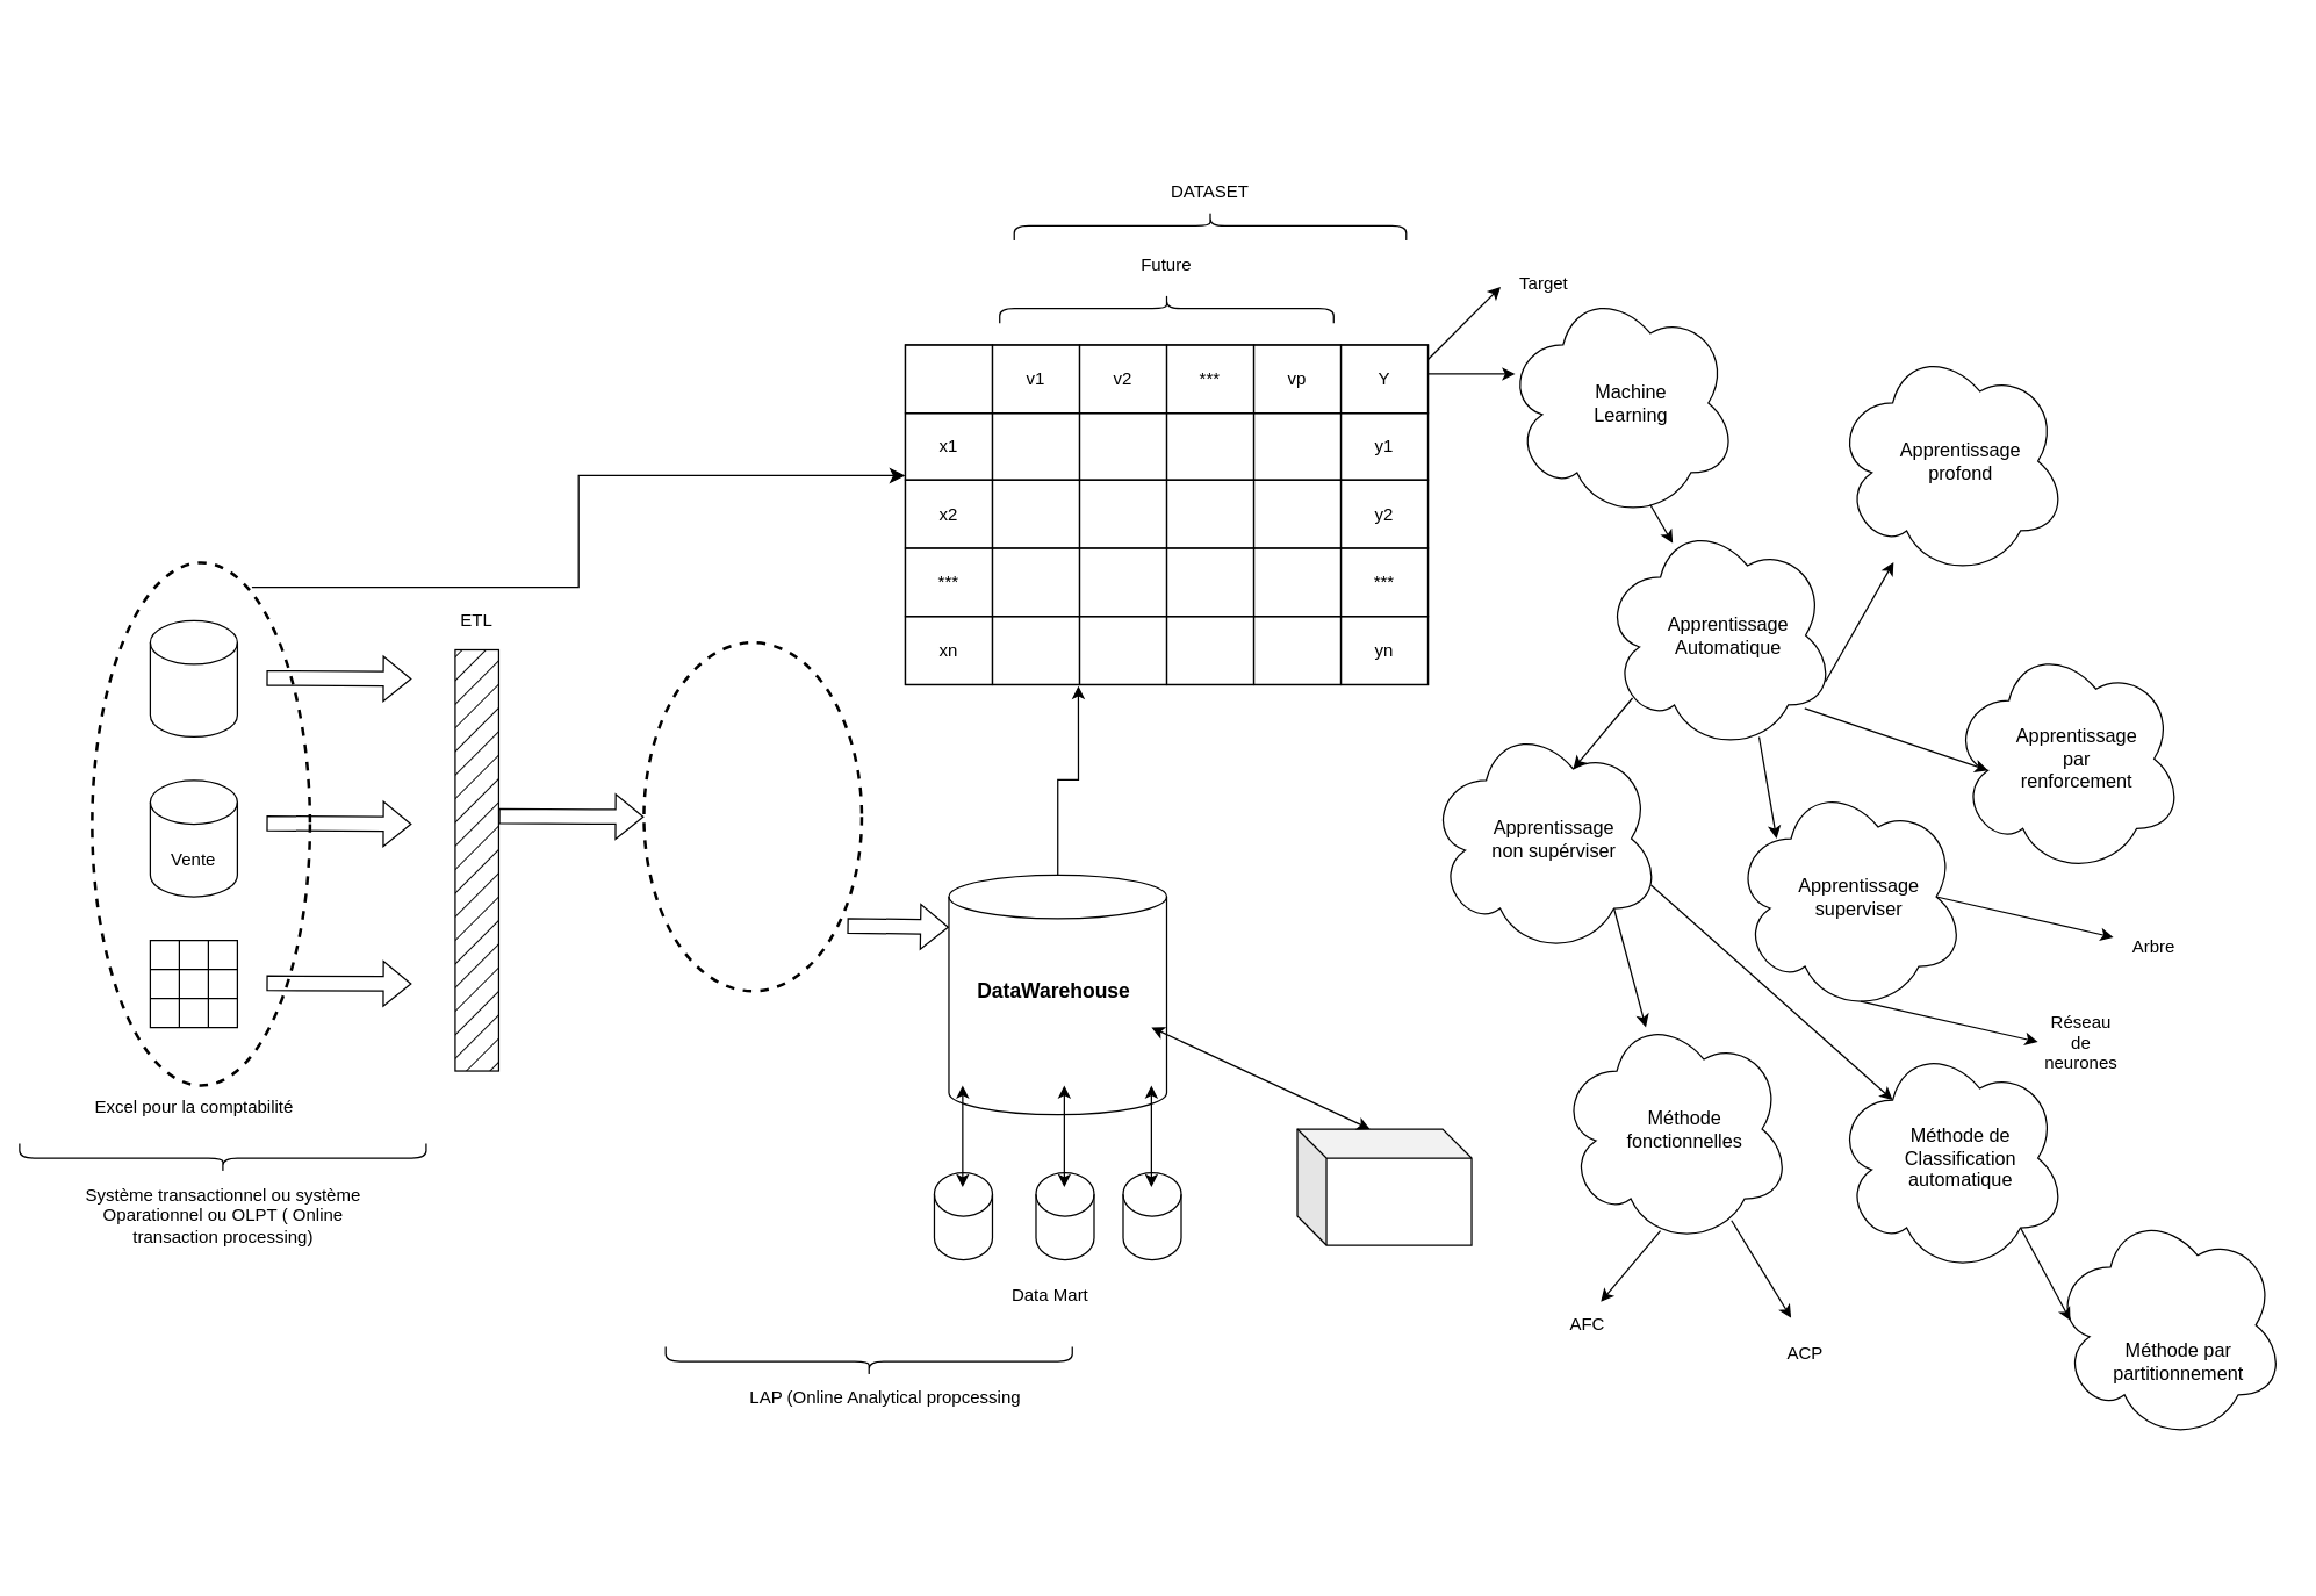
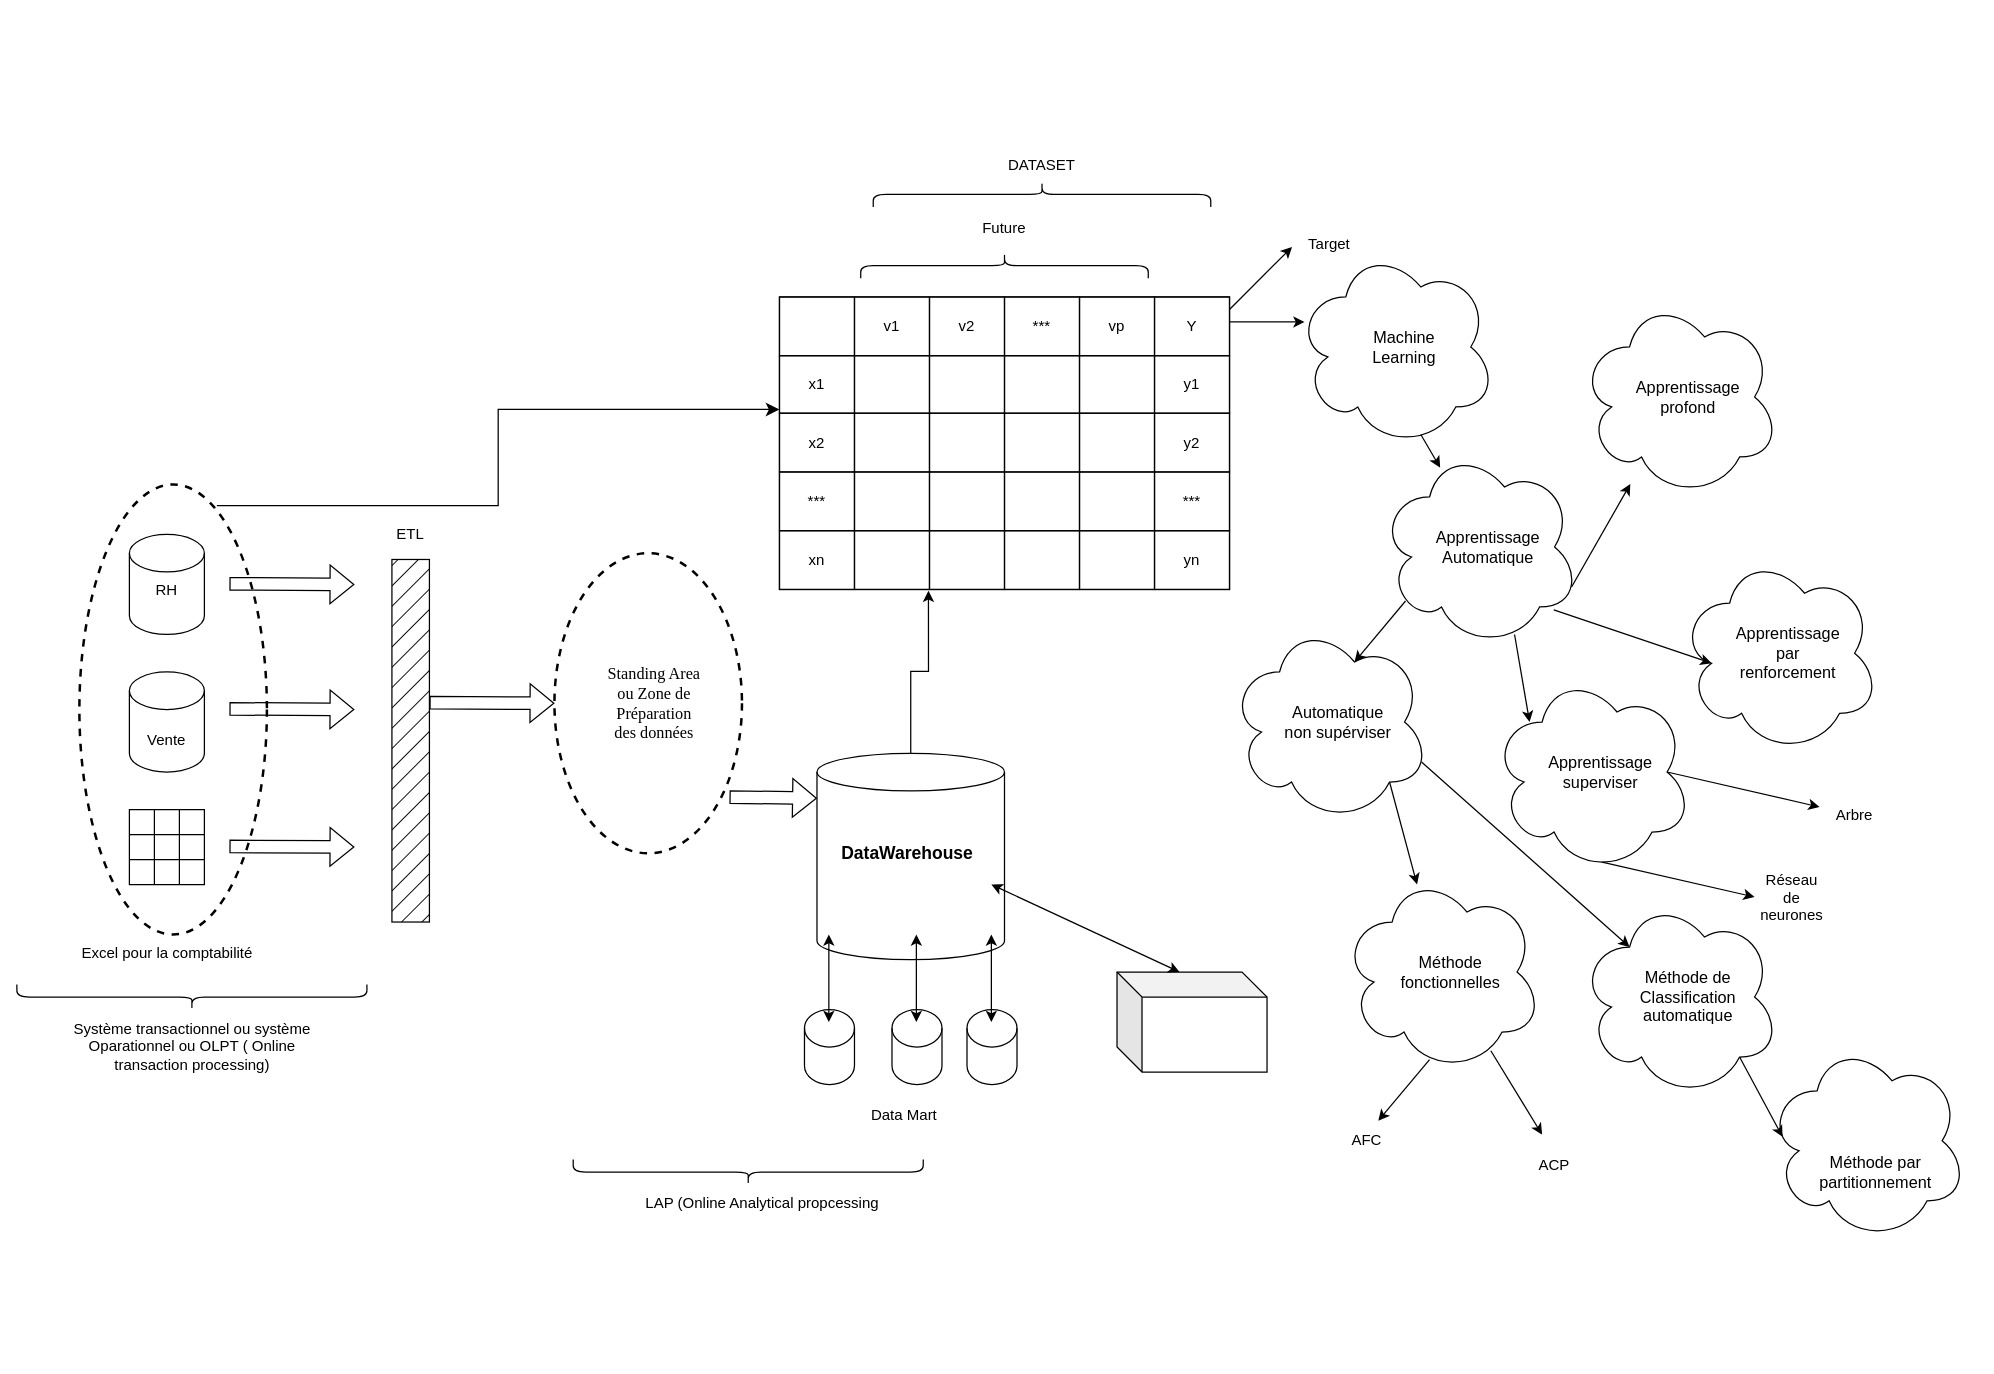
+ <mxCell id="6" value="RH" style="text;strokeColor=none;align=center;fillColor=none;html=1;verticalAlign=middle;whiteSpace=wrap;rounded=0;" parent="1" vertex="1"><mxGeometry x="103" y="457" width="60" height="30" as="geometry" /></mxCell>
+ <mxCell id="26" value="Standing Area ou Zone de Préparation des données" style="text;strokeColor=none;align=center;fillColor=none;html=1;verticalAlign=middle;whiteSpace=wrap;rounded=0;fontFamily=Lucida Console;fontSize=13;" parent="1" vertex="1"><mxGeometry x="483" y="537" width="80" height="50" as="geometry" /></mxCell>
- <mxCell id="104" value="Apprentissage non supérviser" style="text;strokeColor=none;align=center;fillColor=none;html=1;verticalAlign=middle;whiteSpace=wrap;rounded=0;fontSize=13;" vertex="1" parent="102"><mxGeometry x="37" y="50" width="100" height="60" as="geometry" /></mxCell>
+ <mxCell id="104" value="Automatique non supérviser" style="text;strokeColor=none;align=center;fillColor=none;html=1;verticalAlign=middle;whiteSpace=wrap;rounded=0;fontSize=13;" vertex="1" parent="102"><mxGeometry x="37" y="50" width="100" height="60" as="geometry" /></mxCell>
